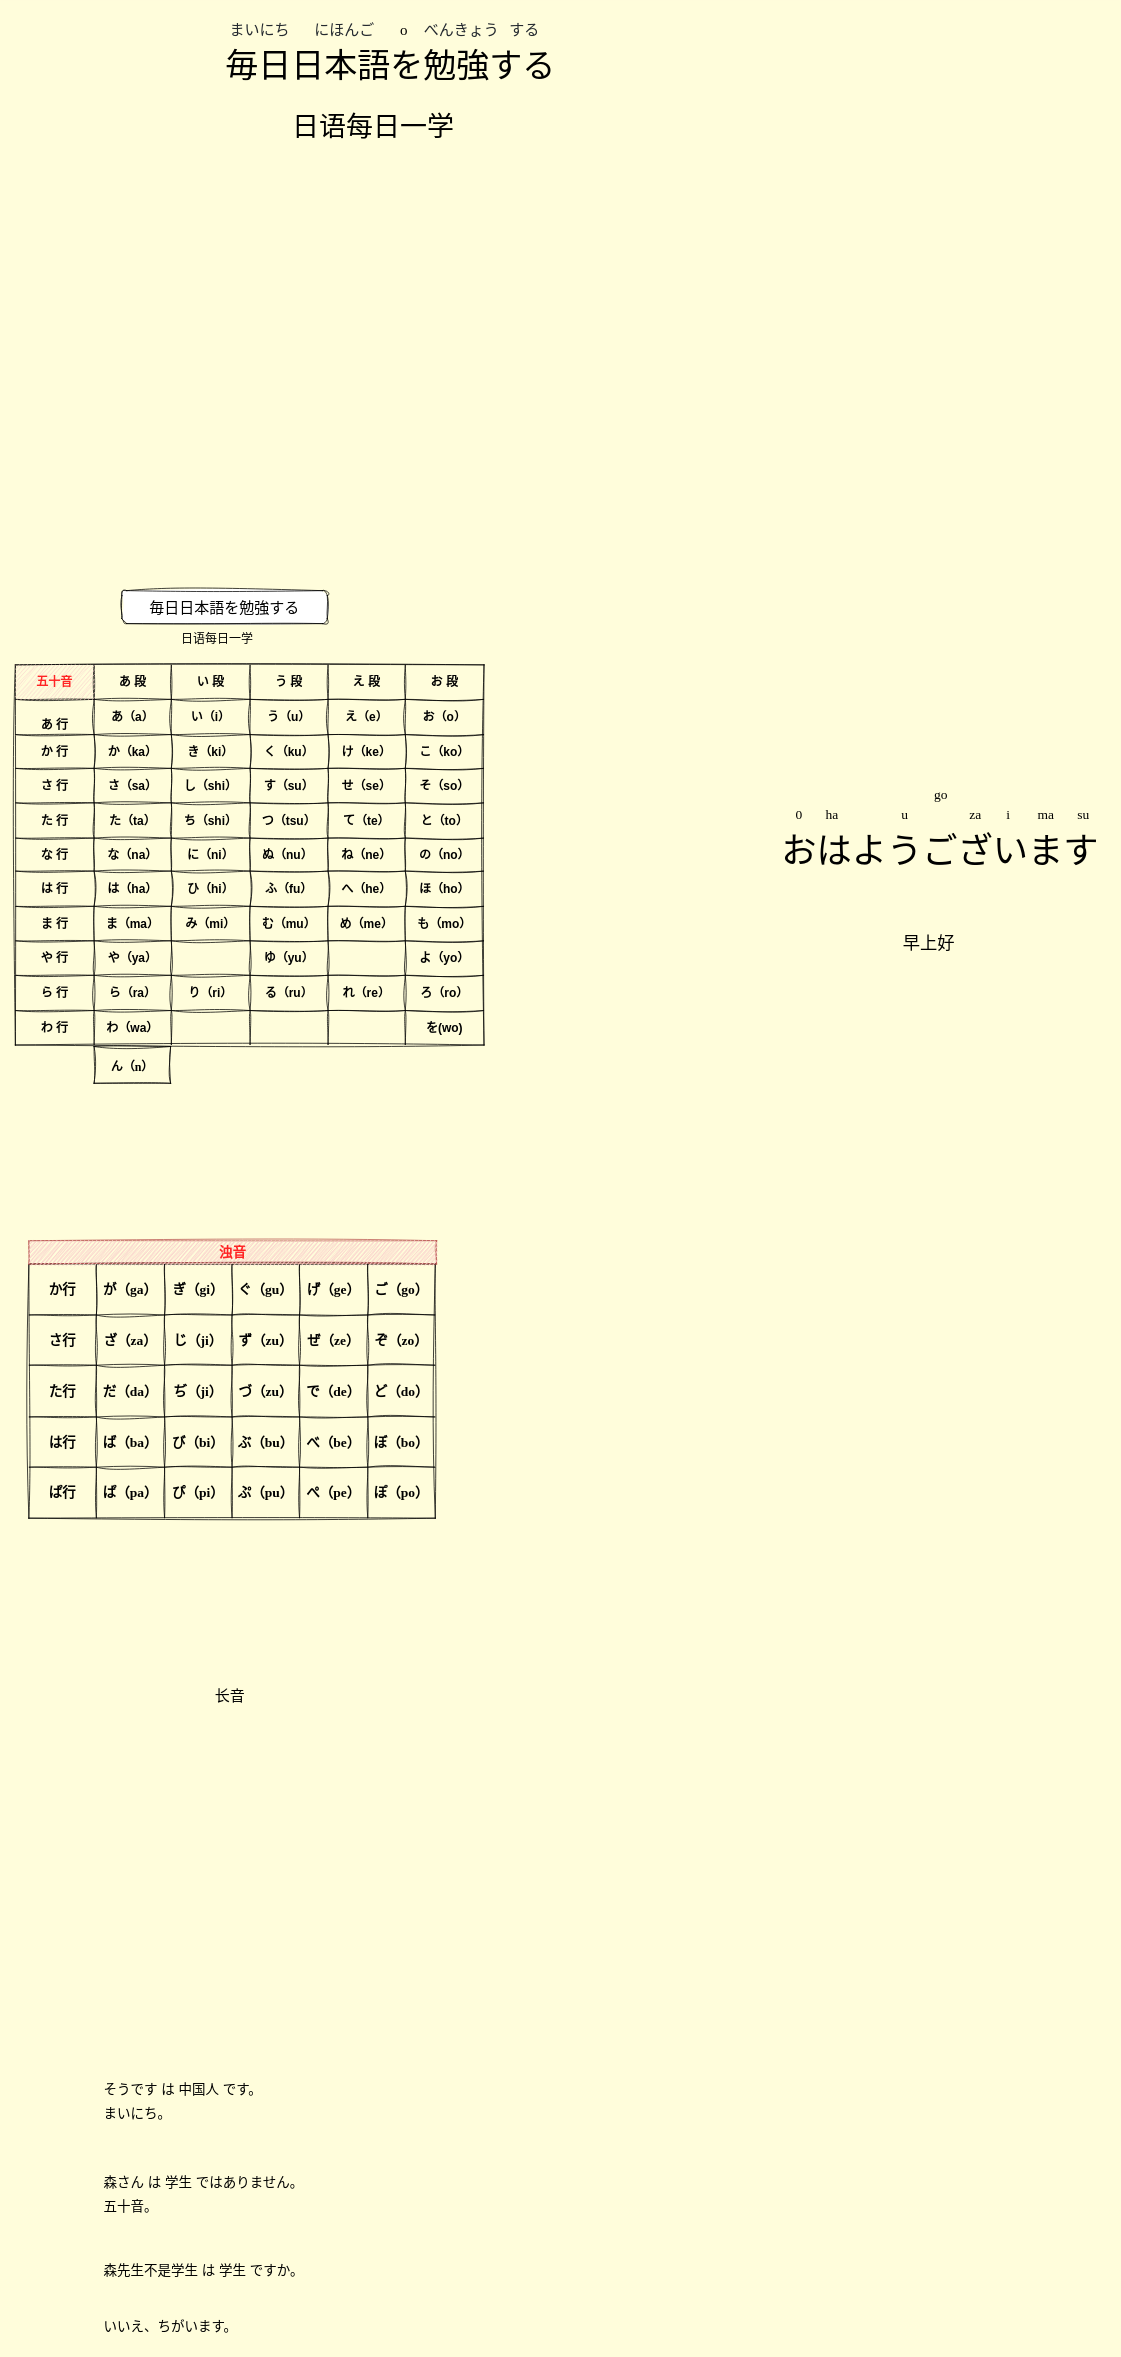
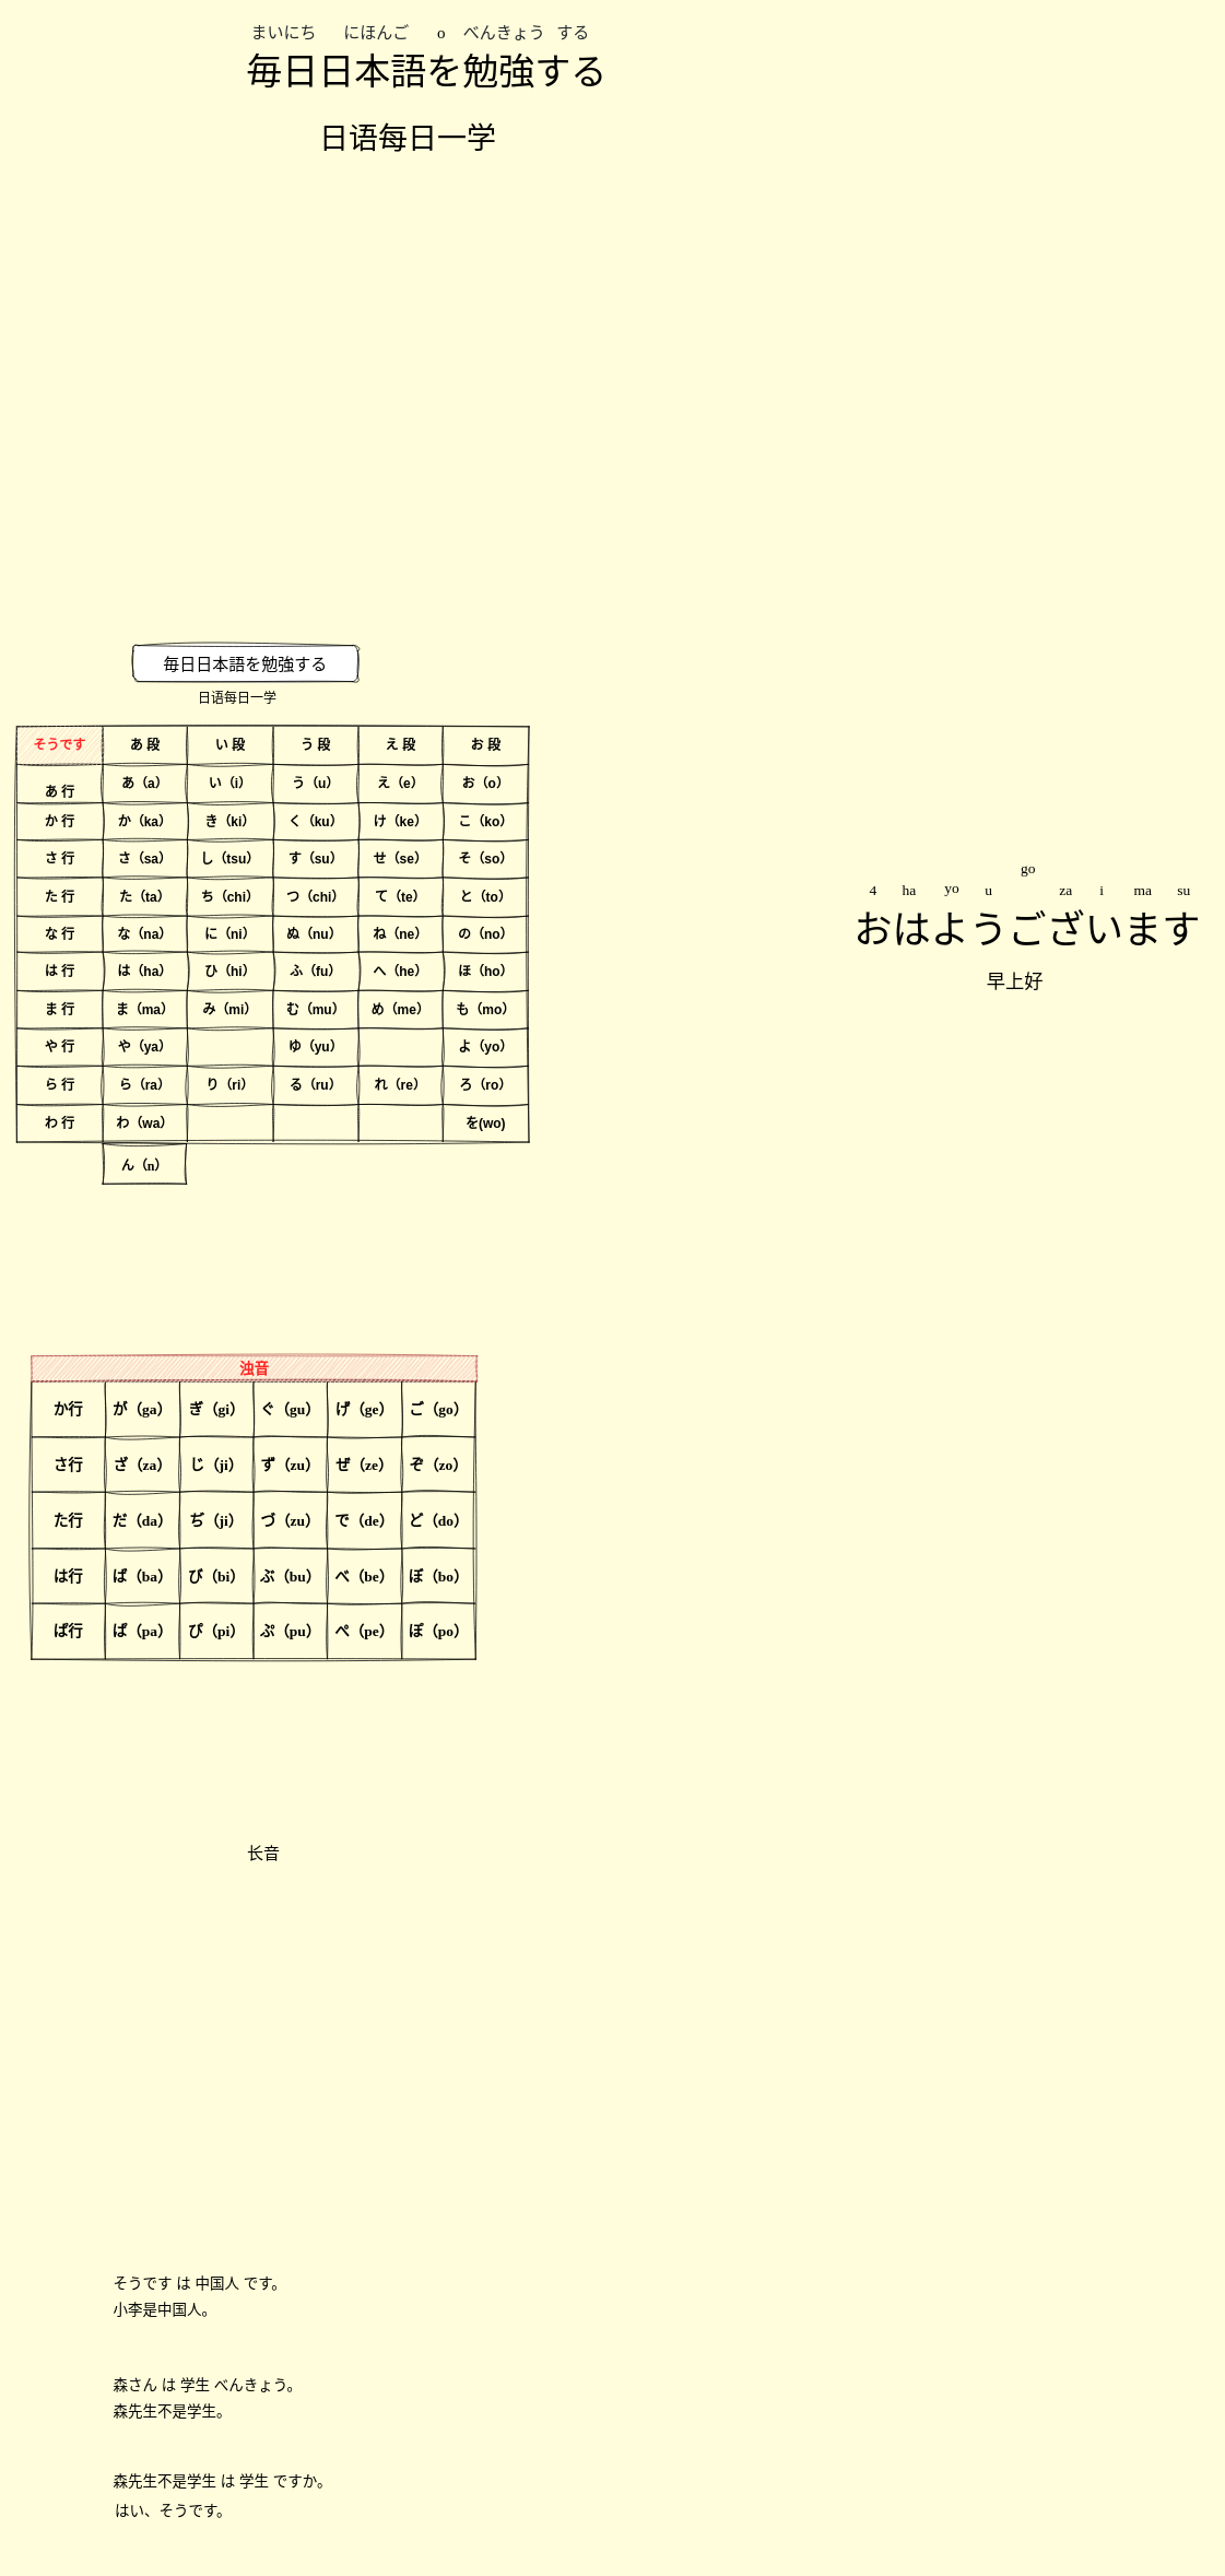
- <mxCell id="13" value="&lt;font color=&quot;#ff2424&quot;&gt;五十音&lt;/font&gt;" style="shape=partialRectangle;html=1;whiteSpace=wrap;connectable=0;strokeColor=#ff0000;overflow=hidden;fillColor=#f8cecc;top=0;left=0;bottom=0;right=0;pointerEvents=1;sketch=1;curveFitting=1;jiggle=2;fontStyle=1;fontSize=16;labelBackgroundColor=none;" parent="12" vertex="1"><mxGeometry width="105" height="46" as="geometry"><mxRectangle width="105" height="46" as="alternateBounds" /></mxGeometry></mxCell>
+ <mxCell id="13" value="&lt;font color=&quot;#ff2424&quot;&gt;そうです&lt;/font&gt;" style="shape=partialRectangle;html=1;whiteSpace=wrap;connectable=0;strokeColor=#ff0000;overflow=hidden;fillColor=#f8cecc;top=0;left=0;bottom=0;right=0;pointerEvents=1;sketch=1;curveFitting=1;jiggle=2;fontStyle=1;fontSize=16;labelBackgroundColor=none;" parent="12" vertex="1"><mxGeometry width="105" height="46" as="geometry"><mxRectangle width="105" height="46" as="alternateBounds" /></mxGeometry></mxCell>
- <mxCell id="36" value="し（shi）" style="shape=partialRectangle;html=1;whiteSpace=wrap;connectable=0;strokeColor=inherit;overflow=hidden;fillColor=none;top=0;left=0;bottom=0;right=0;pointerEvents=1;sketch=1;curveFitting=1;jiggle=2;fontStyle=1;fontSize=16;labelBackgroundColor=none;" parent="33" vertex="1"><mxGeometry x="208" width="105" height="46" as="geometry"><mxRectangle width="105" height="46" as="alternateBounds" /></mxGeometry></mxCell>
+ <mxCell id="36" value="し（tsu）" style="shape=partialRectangle;html=1;whiteSpace=wrap;connectable=0;strokeColor=inherit;overflow=hidden;fillColor=none;top=0;left=0;bottom=0;right=0;pointerEvents=1;sketch=1;curveFitting=1;jiggle=2;fontStyle=1;fontSize=16;labelBackgroundColor=none;" parent="33" vertex="1"><mxGeometry x="208" width="105" height="46" as="geometry"><mxRectangle width="105" height="46" as="alternateBounds" /></mxGeometry></mxCell>
+ <mxCell id="135" value="yo" style="text;html=1;align=center;verticalAlign=middle;resizable=0;points=[];autosize=1;strokeColor=none;fillColor=none;fontSize=18;fontFamily=Verdana;" vertex="1" parent="1"><mxGeometry x="1141" y="1067" width="39" height="34" as="geometry" /></mxCell>
- <mxCell id="133" value="0" style="text;html=1;align=center;verticalAlign=middle;resizable=0;points=[];autosize=1;strokeColor=none;fillColor=none;fontSize=18;fontFamily=Verdana;" vertex="1" parent="1"><mxGeometry x="1050" y="1069" width="29" height="34" as="geometry" /></mxCell>
+ <mxCell id="133" value="4" style="text;html=1;align=center;verticalAlign=middle;resizable=0;points=[];autosize=1;strokeColor=none;fillColor=none;fontSize=18;fontFamily=Verdana;" vertex="1" parent="1"><mxGeometry x="1050" y="1069" width="29" height="34" as="geometry" /></mxCell>
- <mxCell id="43" value="ち（shi）" style="shape=partialRectangle;html=1;whiteSpace=wrap;connectable=0;strokeColor=inherit;overflow=hidden;fillColor=none;top=0;left=0;bottom=0;right=0;pointerEvents=1;sketch=1;curveFitting=1;jiggle=2;fontStyle=1;fontSize=16;labelBackgroundColor=none;" parent="40" vertex="1"><mxGeometry x="208" width="105" height="47" as="geometry"><mxRectangle width="105" height="47" as="alternateBounds" /></mxGeometry></mxCell>
+ <mxCell id="43" value="ち（chi）" style="shape=partialRectangle;html=1;whiteSpace=wrap;connectable=0;strokeColor=inherit;overflow=hidden;fillColor=none;top=0;left=0;bottom=0;right=0;pointerEvents=1;sketch=1;curveFitting=1;jiggle=2;fontStyle=1;fontSize=16;labelBackgroundColor=none;" parent="40" vertex="1"><mxGeometry x="208" width="105" height="47" as="geometry"><mxRectangle width="105" height="47" as="alternateBounds" /></mxGeometry></mxCell>
- <mxCell id="44" value="つ（tsu）" style="shape=partialRectangle;html=1;whiteSpace=wrap;connectable=0;strokeColor=inherit;overflow=hidden;fillColor=none;top=0;left=0;bottom=0;right=0;pointerEvents=1;sketch=1;curveFitting=1;jiggle=2;fontStyle=1;fontSize=16;labelBackgroundColor=none;" parent="40" vertex="1"><mxGeometry x="313" width="104" height="47" as="geometry"><mxRectangle width="104" height="47" as="alternateBounds" /></mxGeometry></mxCell>
+ <mxCell id="44" value="つ（chi）" style="shape=partialRectangle;html=1;whiteSpace=wrap;connectable=0;strokeColor=inherit;overflow=hidden;fillColor=none;top=0;left=0;bottom=0;right=0;pointerEvents=1;sketch=1;curveFitting=1;jiggle=2;fontStyle=1;fontSize=16;labelBackgroundColor=none;" parent="40" vertex="1"><mxGeometry x="313" width="104" height="47" as="geometry"><mxRectangle width="104" height="47" as="alternateBounds" /></mxGeometry></mxCell>
- <mxCell id="142" value="早上好" style="text;html=1;align=center;verticalAlign=middle;resizable=0;points=[];autosize=1;strokeColor=none;fillColor=none;fontSize=23;fontFamily=Verdana;" vertex="1" parent="1"><mxGeometry x="1194" y="1237" width="87" height="40" as="geometry" /></mxCell>
+ <mxCell id="142" value="早上好" style="text;html=1;align=center;verticalAlign=middle;resizable=0;points=[];autosize=1;strokeColor=none;fillColor=none;fontSize=23;fontFamily=Verdana;" vertex="1" parent="1"><mxGeometry x="1194" y="1177" width="87" height="40" as="geometry" /></mxCell>
- <mxCell id="131" value="长音" style="text;html=1;align=center;verticalAlign=middle;resizable=0;points=[];autosize=1;strokeColor=none;fillColor=none;fontSize=20;fontFamily=Architects Daughter;" vertex="1" parent="1"><mxGeometry x="277" y="2242" width="58" height="36" as="geometry" /></mxCell>
+ <mxCell id="131" value="长音" style="text;html=1;align=center;verticalAlign=middle;resizable=0;points=[];autosize=1;strokeColor=none;fillColor=none;fontSize=20;fontFamily=Architects Daughter;" vertex="1" parent="1"><mxGeometry x="292" y="2242" width="58" height="36" as="geometry" /></mxCell>
- <mxCell id="5" value="まいにち。" style="text;whiteSpace=wrap;html=1;fontFamily=Helvetica;fontSize=18;" parent="1" vertex="1"><mxGeometry x="136" y="2802" width="172" height="49" as="geometry" /></mxCell>
+ <mxCell id="5" value="小李是中国人。" style="text;whiteSpace=wrap;html=1;fontFamily=Helvetica;fontSize=18;" parent="1" vertex="1"><mxGeometry x="136" y="2802" width="172" height="49" as="geometry" /></mxCell>
- <mxCell id="6" value="森さん&amp;nbsp;は&amp;nbsp;学生&amp;nbsp;ではありません。" style="text;whiteSpace=wrap;html=1;fontFamily=Helvetica;fontSize=18;" parent="1" vertex="1"><mxGeometry x="136" y="2893" width="346" height="36" as="geometry" /></mxCell>
+ <mxCell id="6" value="森さん&amp;nbsp;は&amp;nbsp;学生&amp;nbsp;べんきょう。" style="text;whiteSpace=wrap;html=1;fontFamily=Helvetica;fontSize=18;" parent="1" vertex="1"><mxGeometry x="136" y="2893" width="346" height="36" as="geometry" /></mxCell>
- <mxCell id="7" value="五十音。" style="text;whiteSpace=wrap;html=1;fontFamily=Helvetica;fontSize=18;" parent="1" vertex="1"><mxGeometry x="136" y="2926" width="270" height="36" as="geometry" /></mxCell>
+ <mxCell id="7" value="森先生不是学生。" style="text;whiteSpace=wrap;html=1;fontFamily=Helvetica;fontSize=18;" parent="1" vertex="1"><mxGeometry x="136" y="2926" width="270" height="36" as="geometry" /></mxCell>
+ <mxCell id="9" value="はい、そうです。" style="text;whiteSpace=wrap;html=1;fontFamily=Helvetica;fontSize=18;" parent="1" vertex="1"><mxGeometry x="138" y="3047" width="242" height="36" as="geometry" /></mxCell>
- <mxCell id="10" value="いいえ、ちがいます。" style="text;whiteSpace=wrap;html=1;fontFamily=Helvetica;fontSize=18;" parent="1" vertex="1"><mxGeometry x="136" y="3085" width="225" height="36" as="geometry" /></mxCell>
